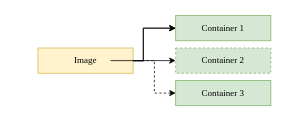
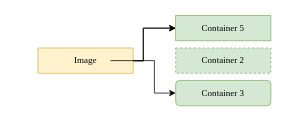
- <mxCell id="6" value="Container 1" style="rounded=0;whiteSpace=wrap;html=1;fontFamily=Tahoma;fillColor=#d5e8d4;strokeColor=#82b366;" parent="3" vertex="1"><mxGeometry x="213.333" width="126.667" height="33.6" as="geometry" /></mxCell>
+ <mxCell id="6" value="Container 5" style="rounded=0;whiteSpace=wrap;html=1;fontFamily=Tahoma;fillColor=#d5e8d4;strokeColor=#82b366;" parent="3" vertex="1"><mxGeometry x="213.333" width="126.667" height="33.6" as="geometry" /></mxCell>
- <mxCell id="8" style="edgeStyle=orthogonalEdgeStyle;rounded=0;orthogonalLoop=1;jettySize=auto;html=1;fontFamily=Tahoma;" parent="3" source="5" target="7" edge="1"><mxGeometry relative="1" as="geometry" /></mxCell>
- <mxCell id="10" style="edgeStyle=orthogonalEdgeStyle;rounded=0;orthogonalLoop=1;jettySize=auto;html=1;entryX=0;entryY=0.5;entryDx=0;entryDy=0;fontFamily=Tahoma;dashed=1;" parent="3" source="5" target="9" edge="1"><mxGeometry relative="1" as="geometry" /></mxCell>
+ <mxCell id="10" style="edgeStyle=orthogonalEdgeStyle;rounded=0;orthogonalLoop=1;jettySize=auto;html=1;entryX=0;entryY=0.5;entryDx=0;entryDy=0;fontFamily=Tahoma;" parent="3" source="5" target="9" edge="1"><mxGeometry relative="1" as="geometry" /></mxCell>
- <mxCell id="9" value="Container 3" style="rounded=0;whiteSpace=wrap;html=1;fontFamily=Tahoma;fillColor=#d5e8d4;strokeColor=#82b366;" parent="3" vertex="1"><mxGeometry x="213.333" y="86.4" width="126.667" height="33.6" as="geometry" /></mxCell>
+ <mxCell id="9" value="Container 3" style="whiteSpace=wrap;html=1;fontFamily=Tahoma;fillColor=#d5e8d4;strokeColor=#82b366;rounded=1;" parent="3" vertex="1"><mxGeometry x="213.333" y="86.4" width="126.667" height="33.6" as="geometry" /></mxCell>
